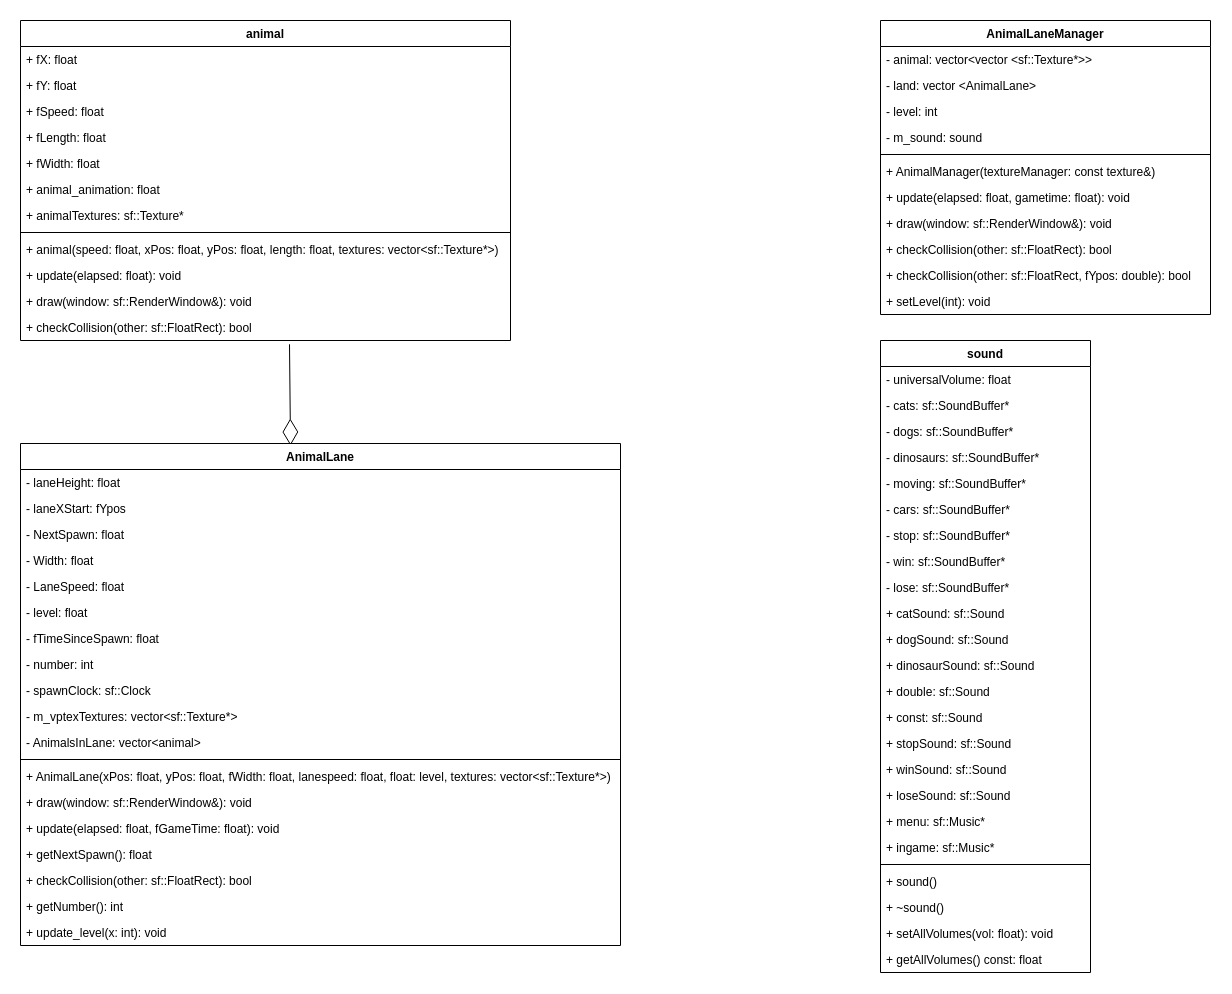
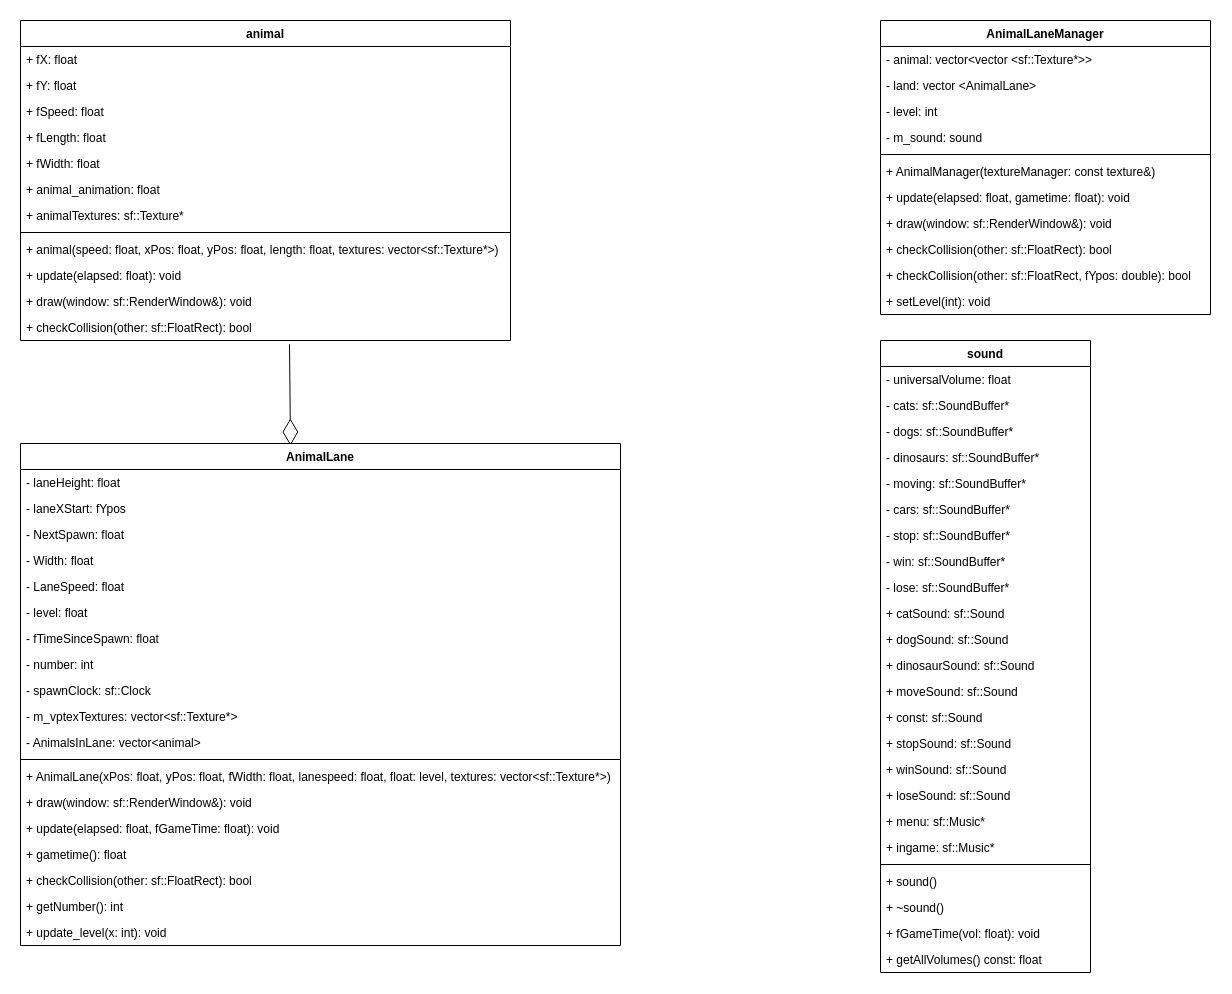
- <mxCell id="61" value="+ double: sf::Sound" style="text;strokeColor=none;fillColor=none;align=left;verticalAlign=top;spacingLeft=4;spacingRight=4;overflow=hidden;rotatable=0;points=[[0,0.5],[1,0.5]];portConstraint=eastwest;" vertex="1" parent="48"><mxGeometry y="338" width="210" height="26" as="geometry" /></mxCell>
+ <mxCell id="61" value="+ moveSound: sf::Sound" style="text;strokeColor=none;fillColor=none;align=left;verticalAlign=top;spacingLeft=4;spacingRight=4;overflow=hidden;rotatable=0;points=[[0,0.5],[1,0.5]];portConstraint=eastwest;" vertex="1" parent="48"><mxGeometry y="338" width="210" height="26" as="geometry" /></mxCell>
- <mxCell id="44" value="+ getNextSpawn(): float" style="text;strokeColor=none;fillColor=none;align=left;verticalAlign=top;spacingLeft=4;spacingRight=4;overflow=hidden;rotatable=0;points=[[0,0.5],[1,0.5]];portConstraint=eastwest;" vertex="1" parent="28"><mxGeometry y="398" width="600" height="26" as="geometry" /></mxCell>
+ <mxCell id="44" value="+ gametime(): float" style="text;strokeColor=none;fillColor=none;align=left;verticalAlign=top;spacingLeft=4;spacingRight=4;overflow=hidden;rotatable=0;points=[[0,0.5],[1,0.5]];portConstraint=eastwest;" vertex="1" parent="28"><mxGeometry y="398" width="600" height="26" as="geometry" /></mxCell>
- <mxCell id="71" value="+ setAllVolumes(vol: float): void" style="text;strokeColor=none;fillColor=none;align=left;verticalAlign=top;spacingLeft=4;spacingRight=4;overflow=hidden;rotatable=0;points=[[0,0.5],[1,0.5]];portConstraint=eastwest;" vertex="1" parent="48"><mxGeometry y="580" width="210" height="26" as="geometry" /></mxCell>
+ <mxCell id="71" value="+ fGameTime(vol: float): void" style="text;strokeColor=none;fillColor=none;align=left;verticalAlign=top;spacingLeft=4;spacingRight=4;overflow=hidden;rotatable=0;points=[[0,0.5],[1,0.5]];portConstraint=eastwest;" vertex="1" parent="48"><mxGeometry y="580" width="210" height="26" as="geometry" /></mxCell>
